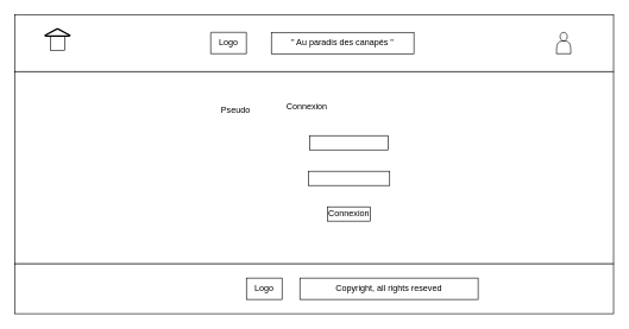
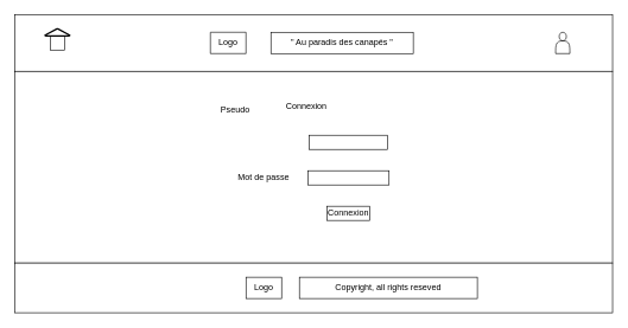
+ <mxCell id="17" value="Mot de passe" style="text;html=1;strokeColor=none;fillColor=none;align=center;verticalAlign=middle;whiteSpace=wrap;rounded=0;" vertex="1" parent="1"><mxGeometry x="330" y="240" width="80" height="20" as="geometry" /></mxCell>
